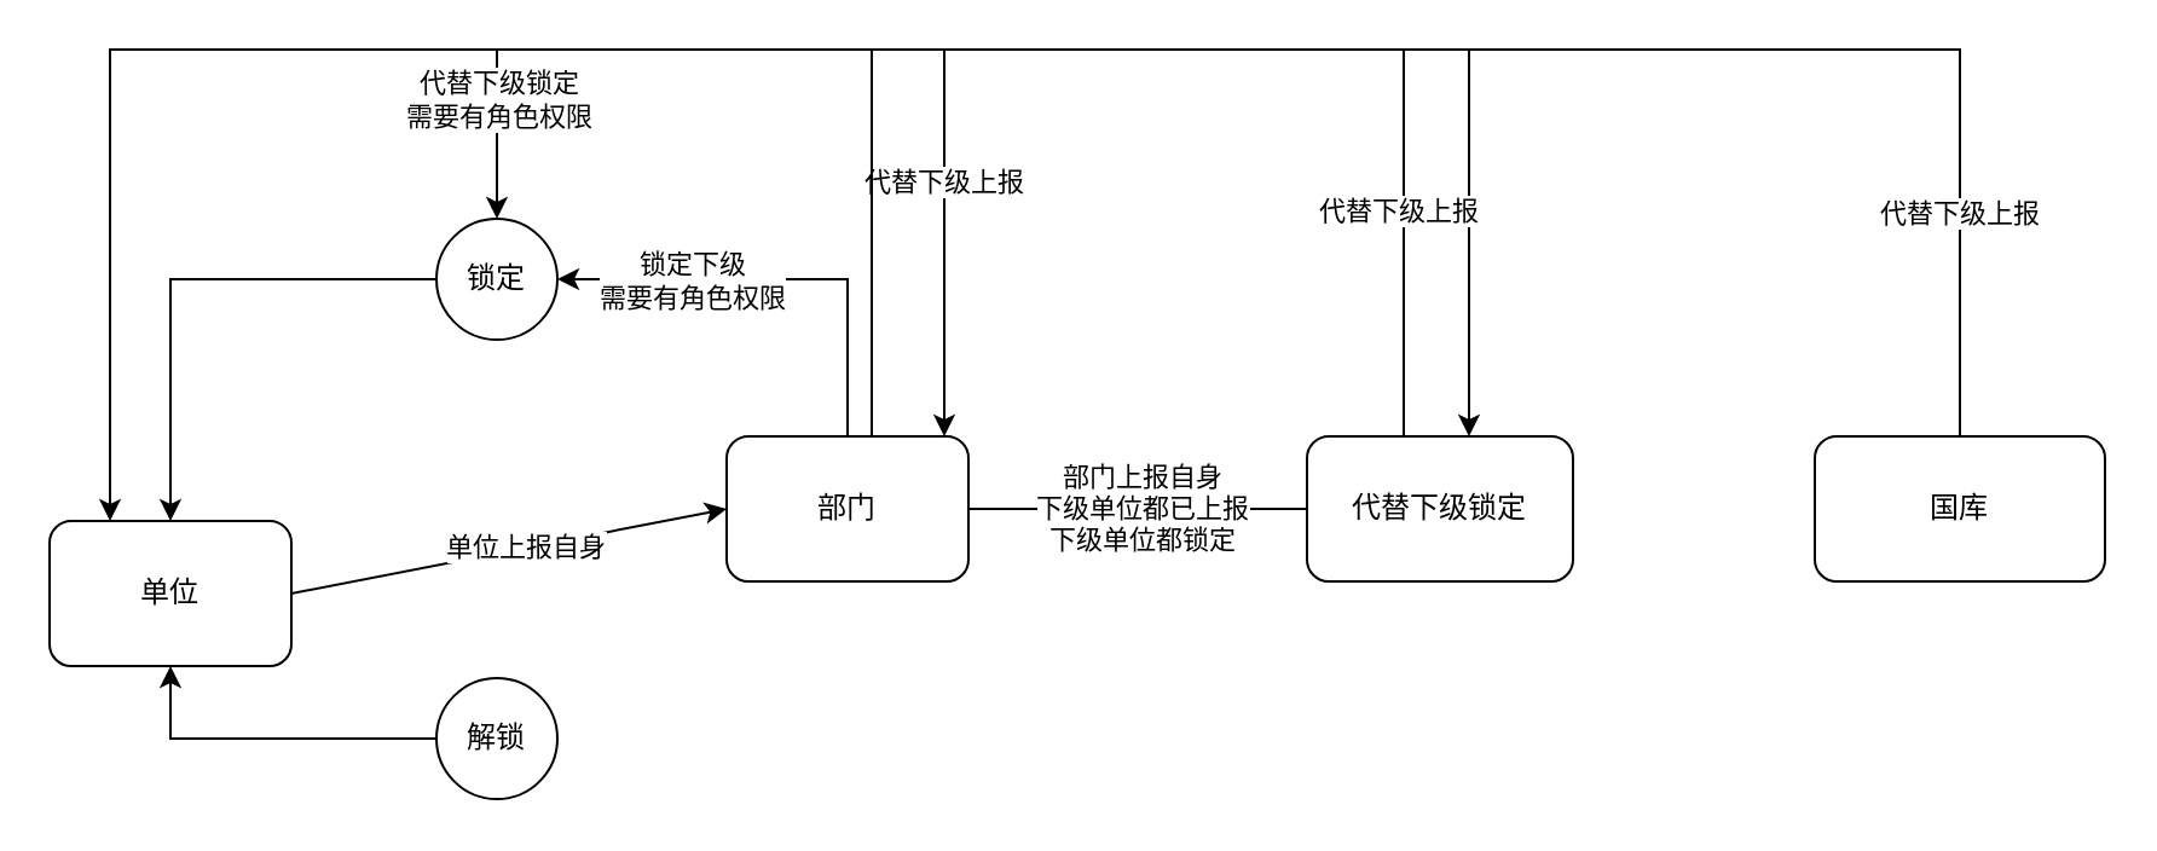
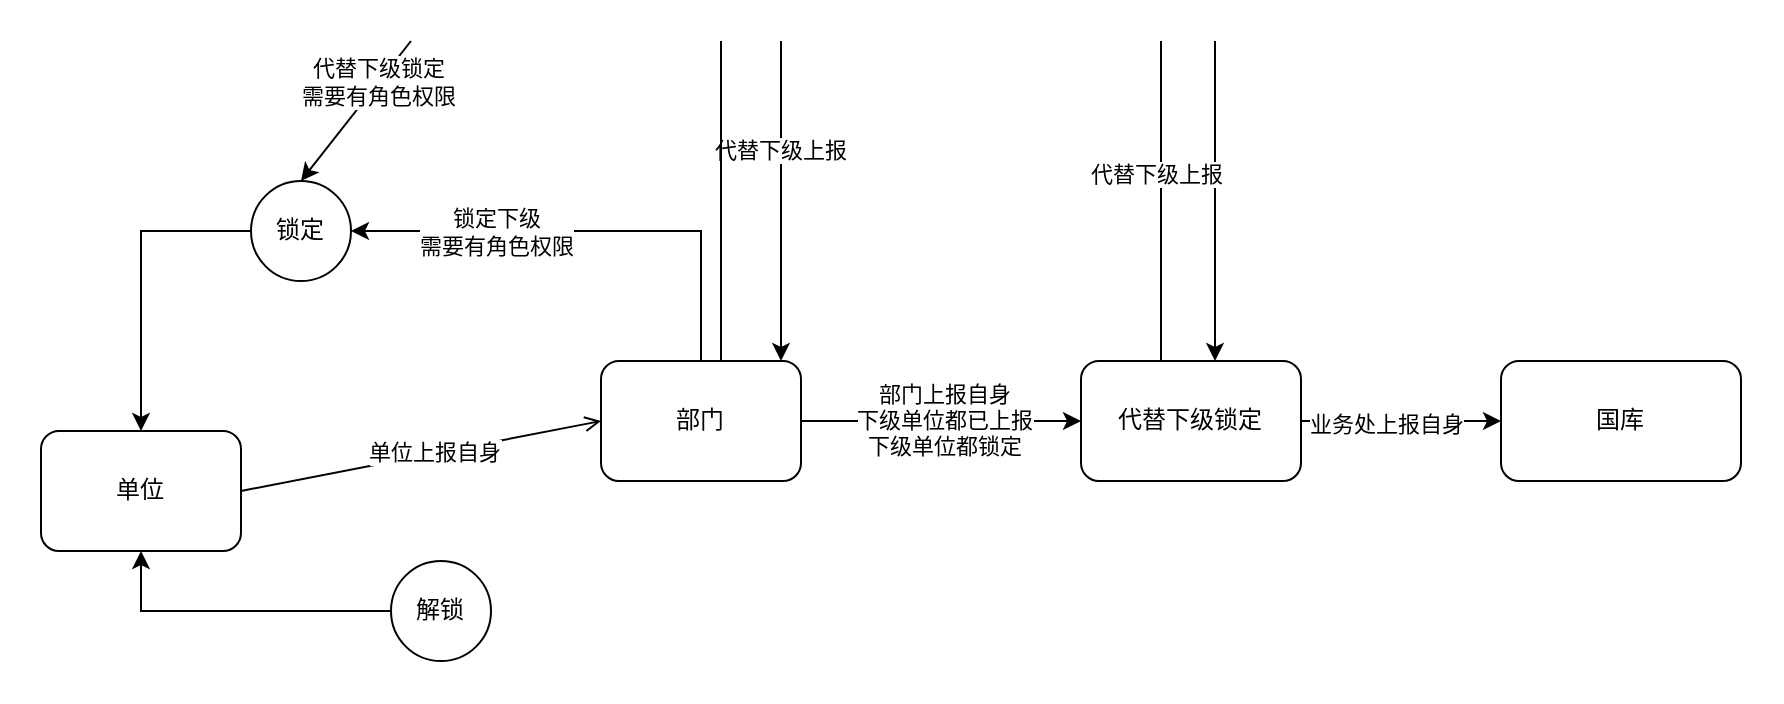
- <mxCell id="18" value="" style="endArrow=classic;html=1;rounded=0;exitX=0.5;exitY=0;exitDx=0;exitDy=0;entryX=0.25;entryY=0;entryDx=0;entryDy=0;" edge="1" parent="1" source="5" target="2"><mxGeometry width="50" height="50" relative="1" as="geometry"><mxPoint x="740" y="380" as="sourcePoint" /><mxPoint x="810" y="20" as="targetPoint" /><Array as="points"><mxPoint x="810" y="20" /><mxPoint x="45" y="20" /><mxPoint x="45" y="40" /></Array></mxGeometry></mxCell>
- <mxCell id="19" value="代替下级上报" style="edgeLabel;html=1;align=center;verticalAlign=middle;resizable=0;points=[];" vertex="1" connectable="0" parent="18"><mxGeometry x="-0.834" y="1" relative="1" as="geometry"><mxPoint as="offset" /></mxGeometry></mxCell>
- <mxCell id="6" value="锁定" style="ellipse;whiteSpace=wrap;html=1;aspect=fixed;" vertex="1" parent="1"><mxGeometry x="180" y="90" width="50" height="50" as="geometry" /></mxCell>
+ <mxCell id="6" value="锁定" style="ellipse;whiteSpace=wrap;html=1;aspect=fixed;" vertex="1" parent="1"><mxGeometry x="125" y="90" width="50" height="50" as="geometry" /></mxCell>
- <mxCell id="7" value="" style="endArrow=none;html=1;rounded=0;exitX=1;exitY=0.5;exitDx=0;exitDy=0;entryX=0;entryY=0.5;entryDx=0;entryDy=0;" edge="1" parent="1" source="3" target="4"><mxGeometry width="50" height="50" relative="1" as="geometry"><mxPoint x="270" y="220" as="sourcePoint" /><mxPoint x="320" y="170" as="targetPoint" /></mxGeometry></mxCell>
+ <mxCell id="7" value="" style="endArrow=classic;html=1;rounded=0;exitX=1;exitY=0.5;exitDx=0;exitDy=0;entryX=0;entryY=0.5;entryDx=0;entryDy=0;" edge="1" parent="1" source="3" target="4"><mxGeometry width="50" height="50" relative="1" as="geometry"><mxPoint x="270" y="220" as="sourcePoint" /><mxPoint x="320" y="170" as="targetPoint" /></mxGeometry></mxCell>
+ <mxCell id="9" value="" style="endArrow=classic;html=1;rounded=0;entryX=0;entryY=0.5;entryDx=0;entryDy=0;exitX=1;exitY=0.5;exitDx=0;exitDy=0;" edge="1" parent="1" source="4" target="5"><mxGeometry width="50" height="50" relative="1" as="geometry"><mxPoint x="480" y="220" as="sourcePoint" /><mxPoint x="530" y="170" as="targetPoint" /></mxGeometry></mxCell>
+ <mxCell id="10" value="业务处上报自身" style="edgeLabel;html=1;align=center;verticalAlign=middle;resizable=0;points=[];" vertex="1" connectable="0" parent="9"><mxGeometry x="-0.17" y="-1" relative="1" as="geometry"><mxPoint as="offset" /></mxGeometry></mxCell>
- <mxCell id="14" value="" style="endArrow=classic;html=1;rounded=0;exitX=1;exitY=0.5;exitDx=0;exitDy=0;entryX=0;entryY=0.5;entryDx=0;entryDy=0;" edge="1" parent="1" source="2" target="3"><mxGeometry width="50" height="50" relative="1" as="geometry"><mxPoint x="230" y="290" as="sourcePoint" /><mxPoint x="280" y="240" as="targetPoint" /></mxGeometry></mxCell>
+ <mxCell id="14" value="" style="endArrow=open;html=1;rounded=0;exitX=1;exitY=0.5;exitDx=0;exitDy=0;entryX=0;entryY=0.5;entryDx=0;entryDy=0;" edge="1" parent="1" source="2" target="3"><mxGeometry width="50" height="50" relative="1" as="geometry"><mxPoint x="230" y="290" as="sourcePoint" /><mxPoint x="280" y="240" as="targetPoint" /></mxGeometry></mxCell>
- <mxCell id="12" value="解锁" style="ellipse;whiteSpace=wrap;html=1;aspect=fixed;" vertex="1" parent="1"><mxGeometry x="180" y="280" width="50" height="50" as="geometry" /></mxCell>
+ <mxCell id="12" value="解锁" style="ellipse;whiteSpace=wrap;html=1;aspect=fixed;" vertex="1" parent="1"><mxGeometry x="195" y="280" width="50" height="50" as="geometry" /></mxCell>
